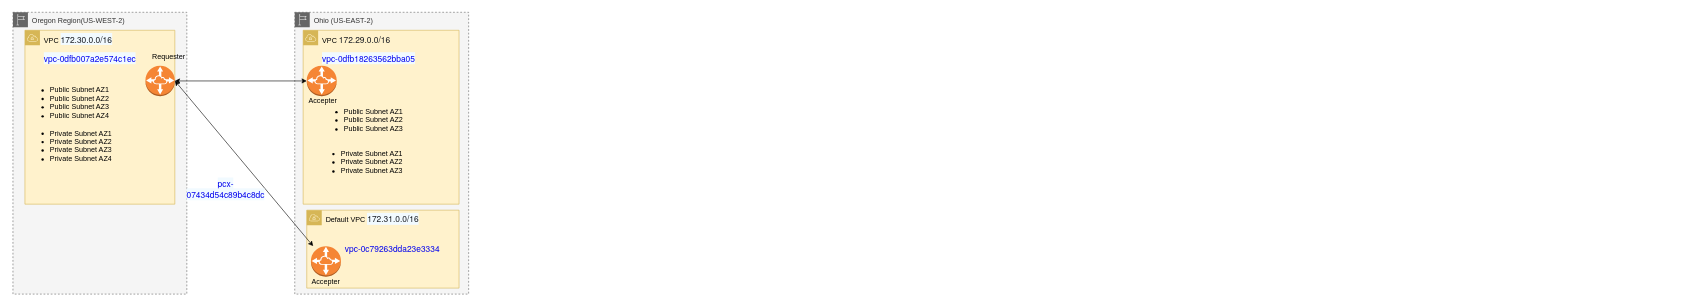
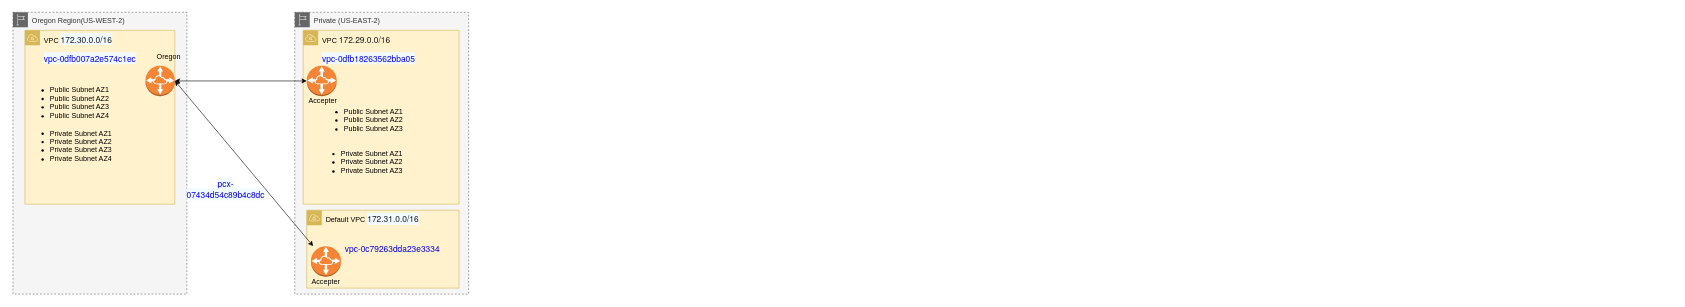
- <mxCell id="3" value="Ohio (US-EAST-2)" style="sketch=0;outlineConnect=0;html=1;whiteSpace=wrap;fontSize=12;fontStyle=0;shape=mxgraph.aws4.group;grIcon=mxgraph.aws4.group_region;strokeColor=#666666;fillColor=#f5f5f5;verticalAlign=top;align=left;spacingLeft=30;fontColor=#333333;dashed=1;" vertex="1" parent="1"><mxGeometry x="490" y="20" width="290" height="470" as="geometry" /></mxCell>
+ <mxCell id="3" value="Private (US-EAST-2)" style="sketch=0;outlineConnect=0;html=1;whiteSpace=wrap;fontSize=12;fontStyle=0;shape=mxgraph.aws4.group;grIcon=mxgraph.aws4.group_region;strokeColor=#666666;fillColor=#f5f5f5;verticalAlign=top;align=left;spacingLeft=30;fontColor=#333333;dashed=1;" vertex="1" parent="1"><mxGeometry x="490" y="20" width="290" height="470" as="geometry" /></mxCell>
- <mxCell id="13" value="Requester" style="text;html=1;strokeColor=none;fillColor=none;align=center;verticalAlign=middle;whiteSpace=wrap;rounded=0;" vertex="1" parent="1"><mxGeometry x="250" y="79" width="60" height="30" as="geometry" /></mxCell>
+ <mxCell id="13" value="Oregon" style="text;html=1;strokeColor=none;fillColor=none;align=center;verticalAlign=middle;whiteSpace=wrap;rounded=0;" vertex="1" parent="1"><mxGeometry x="250" y="79" width="60" height="30" as="geometry" /></mxCell>
